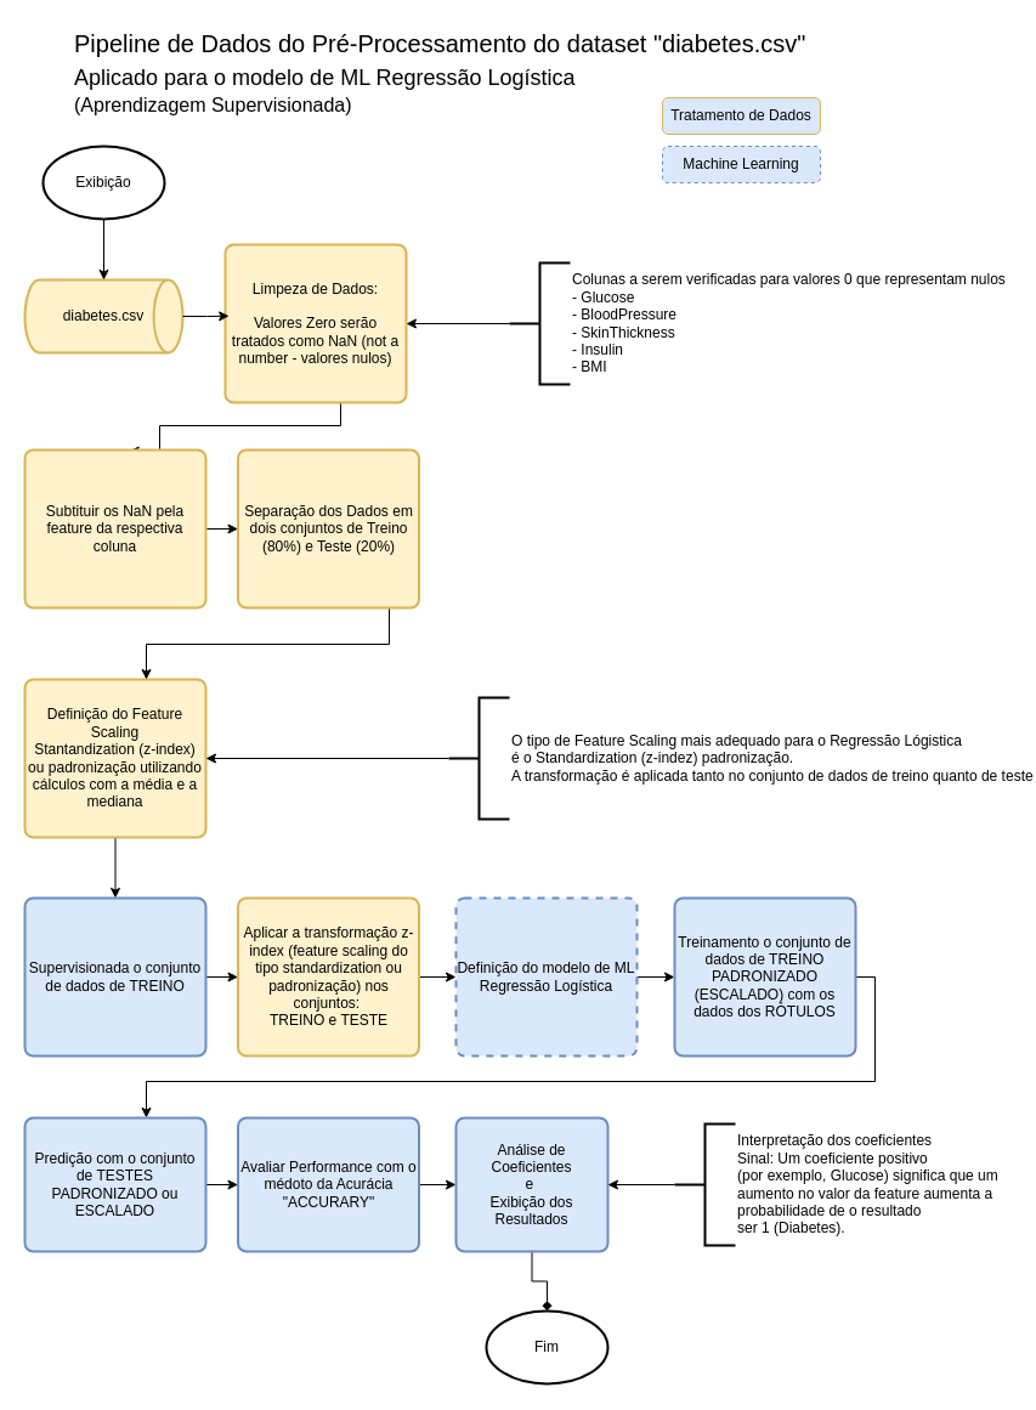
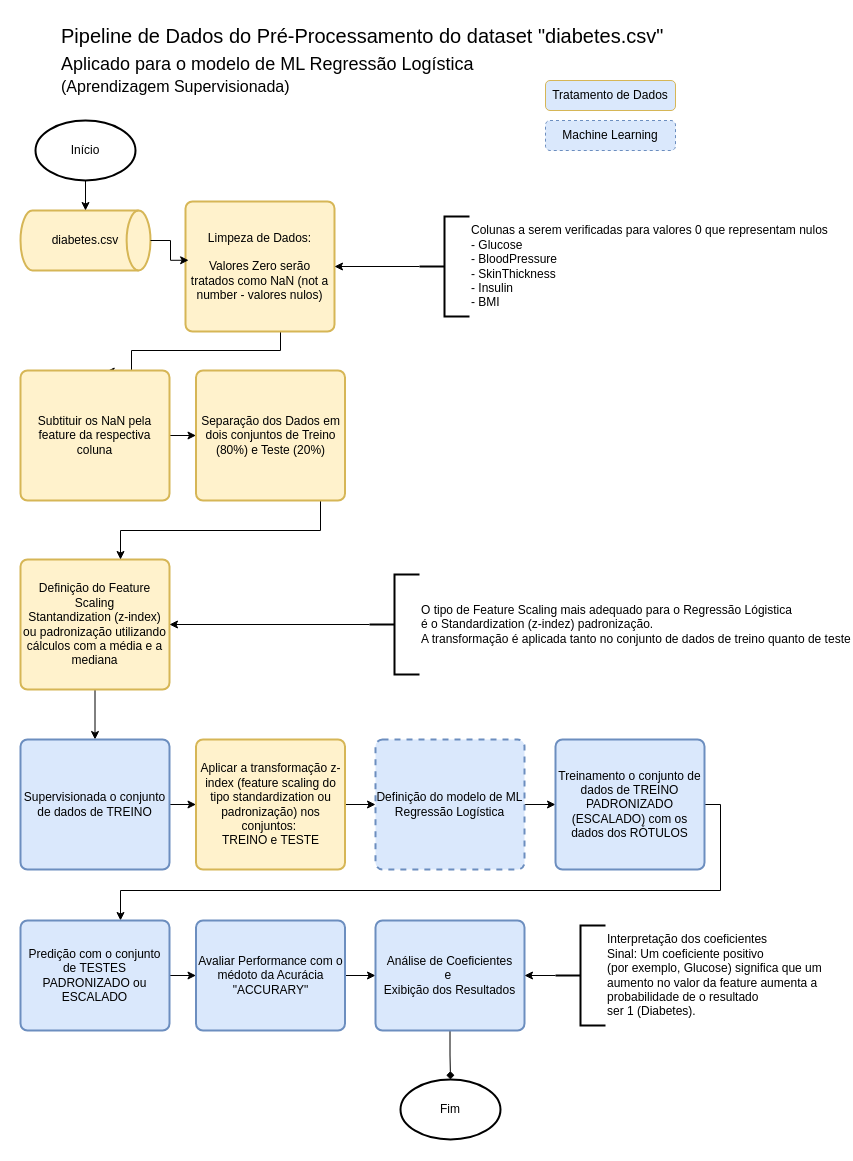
- <mxCell id="4" value="Exibição" style="strokeWidth=2;html=1;shape=mxgraph.flowchart.start_1;whiteSpace=wrap;" vertex="1" parent="1"><mxGeometry x="35" y="120" width="100" height="60" as="geometry" /></mxCell>
+ <mxCell id="4" value="Início" style="strokeWidth=2;html=1;shape=mxgraph.flowchart.start_1;whiteSpace=wrap;" vertex="1" parent="1"><mxGeometry x="35" y="120" width="100" height="60" as="geometry" /></mxCell>
- <mxCell id="2" value="diabetes.csv" style="strokeWidth=2;html=1;shape=mxgraph.flowchart.direct_data;whiteSpace=wrap;fillColor=#fff2cc;strokeColor=#d6b656;" vertex="1" parent="1"><mxGeometry x="20" y="230" width="130" height="60" as="geometry" /></mxCell>
+ <mxCell id="2" value="diabetes.csv" style="strokeWidth=2;html=1;shape=mxgraph.flowchart.direct_data;whiteSpace=wrap;fillColor=#fff2cc;strokeColor=#d6b656;" vertex="1" parent="1"><mxGeometry x="20" y="210" width="130" height="60" as="geometry" /></mxCell>
- <mxCell id="33" value="Análise de Coeficientes&lt;div&gt;e&amp;nbsp;&lt;/div&gt;&lt;div&gt;Exibição dos Resultados&lt;/div&gt;" style="rounded=1;whiteSpace=wrap;html=1;absoluteArcSize=1;arcSize=14;strokeWidth=2;fillColor=#dae8fc;strokeColor=#6c8ebf;" vertex="1" parent="1"><mxGeometry x="375" y="920" width="125" height="110" as="geometry" /></mxCell>
+ <mxCell id="33" value="Análise de Coeficientes&lt;div&gt;e&amp;nbsp;&lt;/div&gt;&lt;div&gt;Exibição dos Resultados&lt;/div&gt;" style="rounded=1;whiteSpace=wrap;html=1;absoluteArcSize=1;arcSize=14;strokeWidth=2;fillColor=#dae8fc;strokeColor=#6c8ebf;" vertex="1" parent="1"><mxGeometry x="375" y="920" width="149" height="110" as="geometry" /></mxCell>
